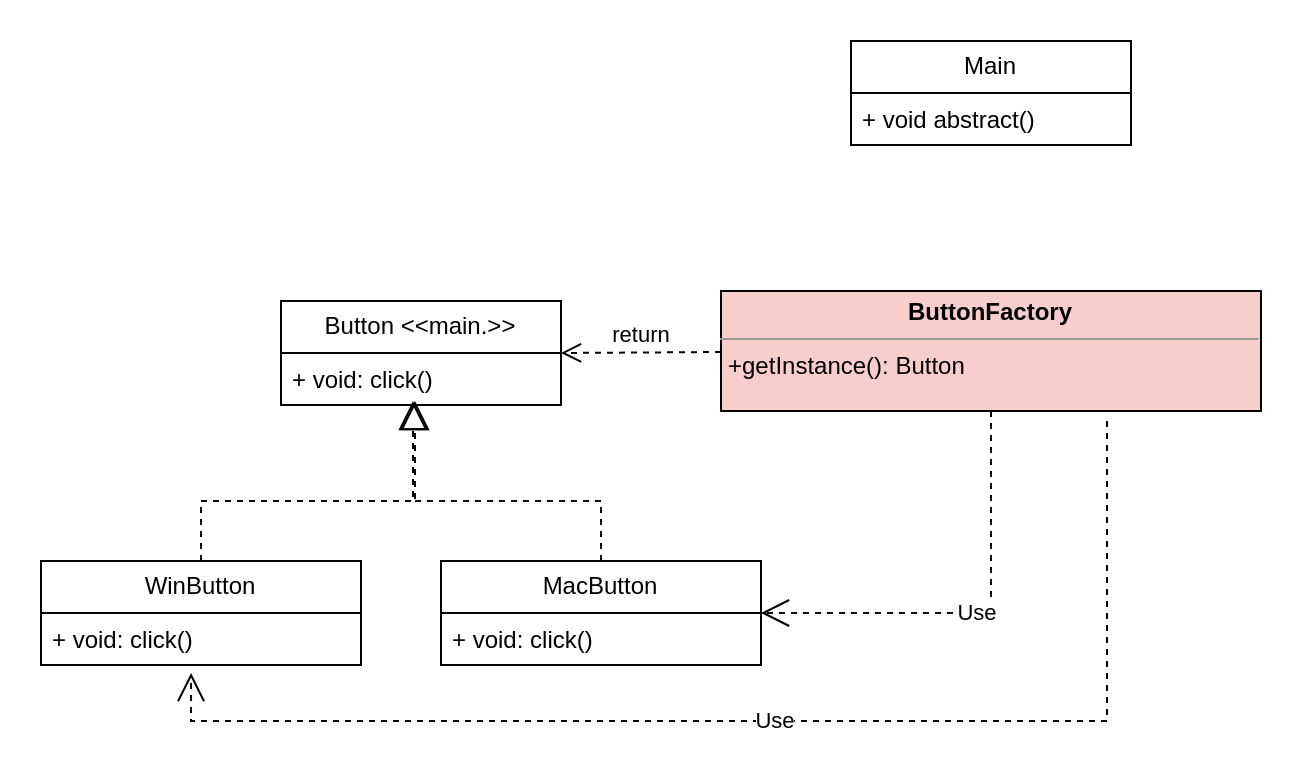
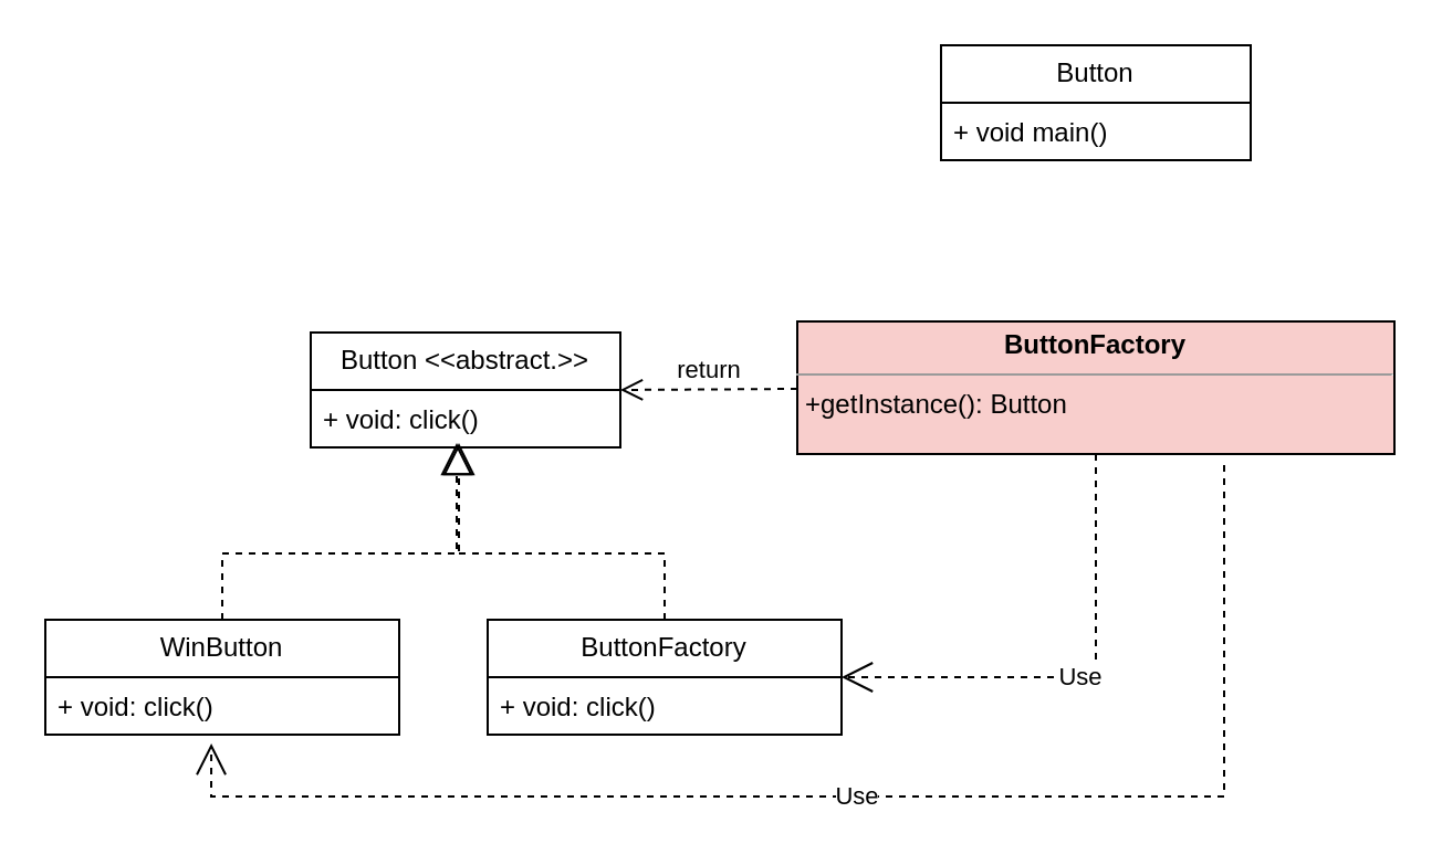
- <mxCell id="11" value="Main" style="swimlane;fontStyle=0;childLayout=stackLayout;horizontal=1;startSize=26;fillColor=none;horizontalStack=0;resizeParent=1;resizeParentMax=0;resizeLast=0;collapsible=1;marginBottom=0;whiteSpace=wrap;html=1;" parent="1" vertex="1"><mxGeometry x="425" y="20" width="140" height="52" as="geometry" /></mxCell>
+ <mxCell id="11" value="Button" style="swimlane;fontStyle=0;childLayout=stackLayout;horizontal=1;startSize=26;fillColor=none;horizontalStack=0;resizeParent=1;resizeParentMax=0;resizeLast=0;collapsible=1;marginBottom=0;whiteSpace=wrap;html=1;" parent="1" vertex="1"><mxGeometry x="425" y="20" width="140" height="52" as="geometry" /></mxCell>
- <mxCell id="12" value="+ void abstract()" style="text;strokeColor=none;fillColor=none;align=left;verticalAlign=top;spacingLeft=4;spacingRight=4;overflow=hidden;rotatable=0;points=[[0,0.5],[1,0.5]];portConstraint=eastwest;whiteSpace=wrap;html=1;" parent="11" vertex="1"><mxGeometry y="26" width="140" height="26" as="geometry" /></mxCell>
+ <mxCell id="12" value="+ void main()" style="text;strokeColor=none;fillColor=none;align=left;verticalAlign=top;spacingLeft=4;spacingRight=4;overflow=hidden;rotatable=0;points=[[0,0.5],[1,0.5]];portConstraint=eastwest;whiteSpace=wrap;html=1;" parent="11" vertex="1"><mxGeometry y="26" width="140" height="26" as="geometry" /></mxCell>
- <mxCell id="2" value="Button &amp;lt;&amp;lt;main.&amp;gt;&amp;gt;" style="swimlane;fontStyle=0;childLayout=stackLayout;horizontal=1;startSize=26;fillColor=none;horizontalStack=0;resizeParent=1;resizeParentMax=0;resizeLast=0;collapsible=1;marginBottom=0;whiteSpace=wrap;html=1;" parent="1" vertex="1"><mxGeometry x="140" y="150" width="140" height="52" as="geometry" /></mxCell>
+ <mxCell id="2" value="Button &amp;lt;&amp;lt;abstract.&amp;gt;&amp;gt;" style="swimlane;fontStyle=0;childLayout=stackLayout;horizontal=1;startSize=26;fillColor=none;horizontalStack=0;resizeParent=1;resizeParentMax=0;resizeLast=0;collapsible=1;marginBottom=0;whiteSpace=wrap;html=1;" parent="1" vertex="1"><mxGeometry x="140" y="150" width="140" height="52" as="geometry" /></mxCell>
- <mxCell id="4" value="MacButton" style="swimlane;fontStyle=0;childLayout=stackLayout;horizontal=1;startSize=26;fillColor=none;horizontalStack=0;resizeParent=1;resizeParentMax=0;resizeLast=0;collapsible=1;marginBottom=0;whiteSpace=wrap;html=1;" parent="1" vertex="1"><mxGeometry x="220" y="280" width="160" height="52" as="geometry" /></mxCell>
+ <mxCell id="4" value="ButtonFactory" style="swimlane;fontStyle=0;childLayout=stackLayout;horizontal=1;startSize=26;fillColor=none;horizontalStack=0;resizeParent=1;resizeParentMax=0;resizeLast=0;collapsible=1;marginBottom=0;whiteSpace=wrap;html=1;" parent="1" vertex="1"><mxGeometry x="220" y="280" width="160" height="52" as="geometry" /></mxCell>
